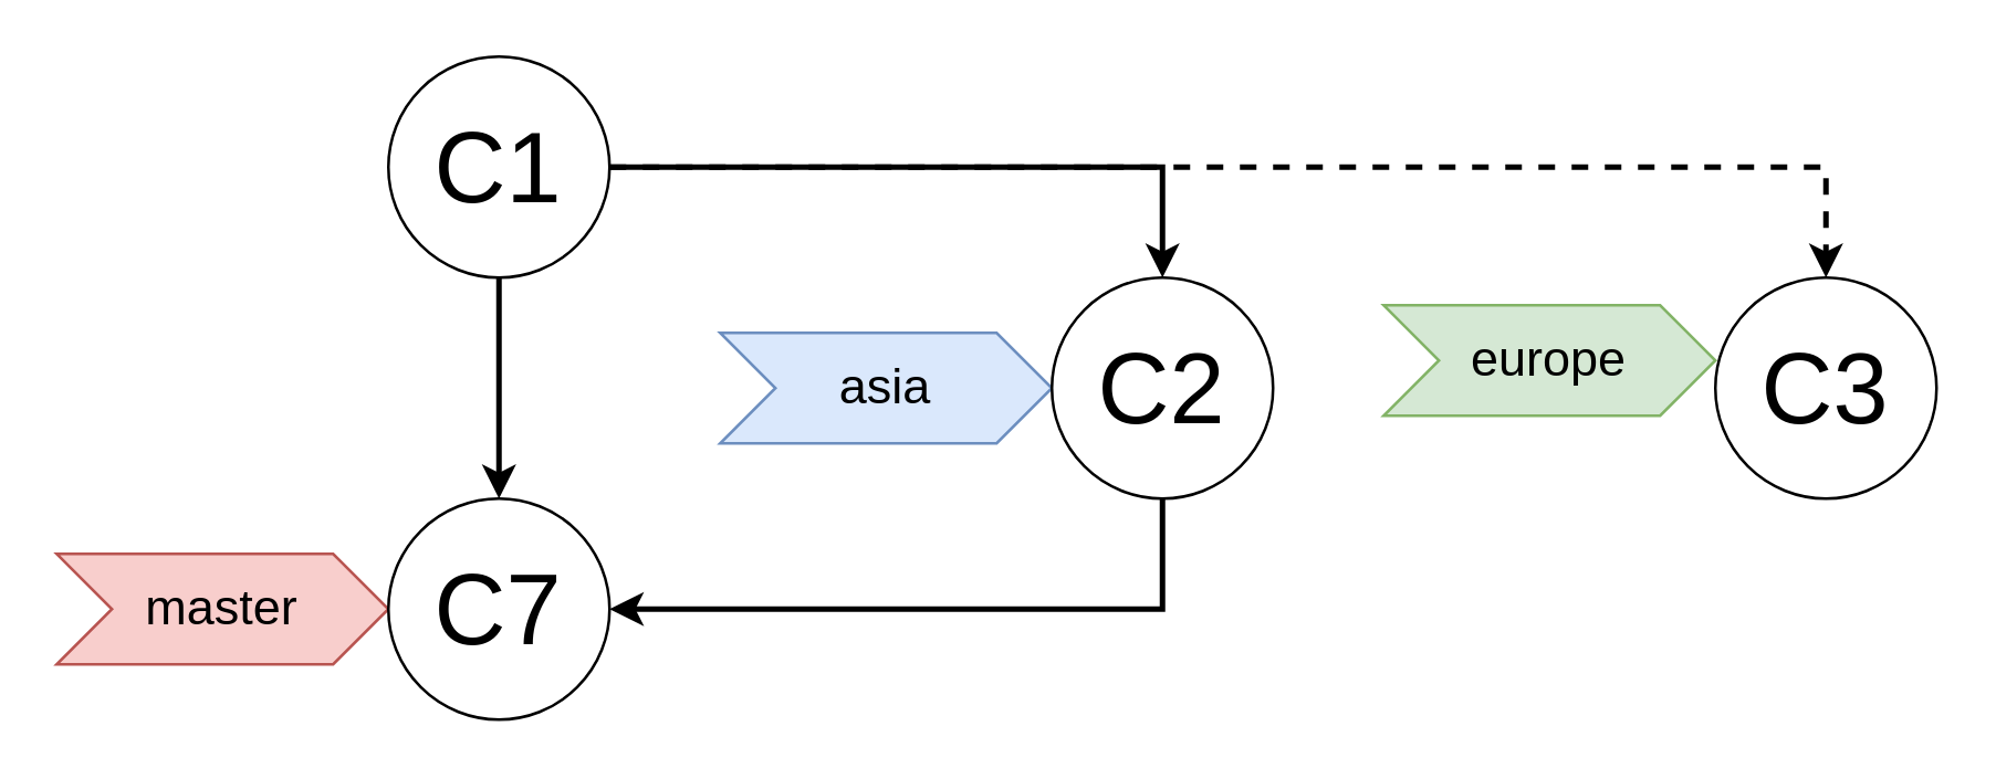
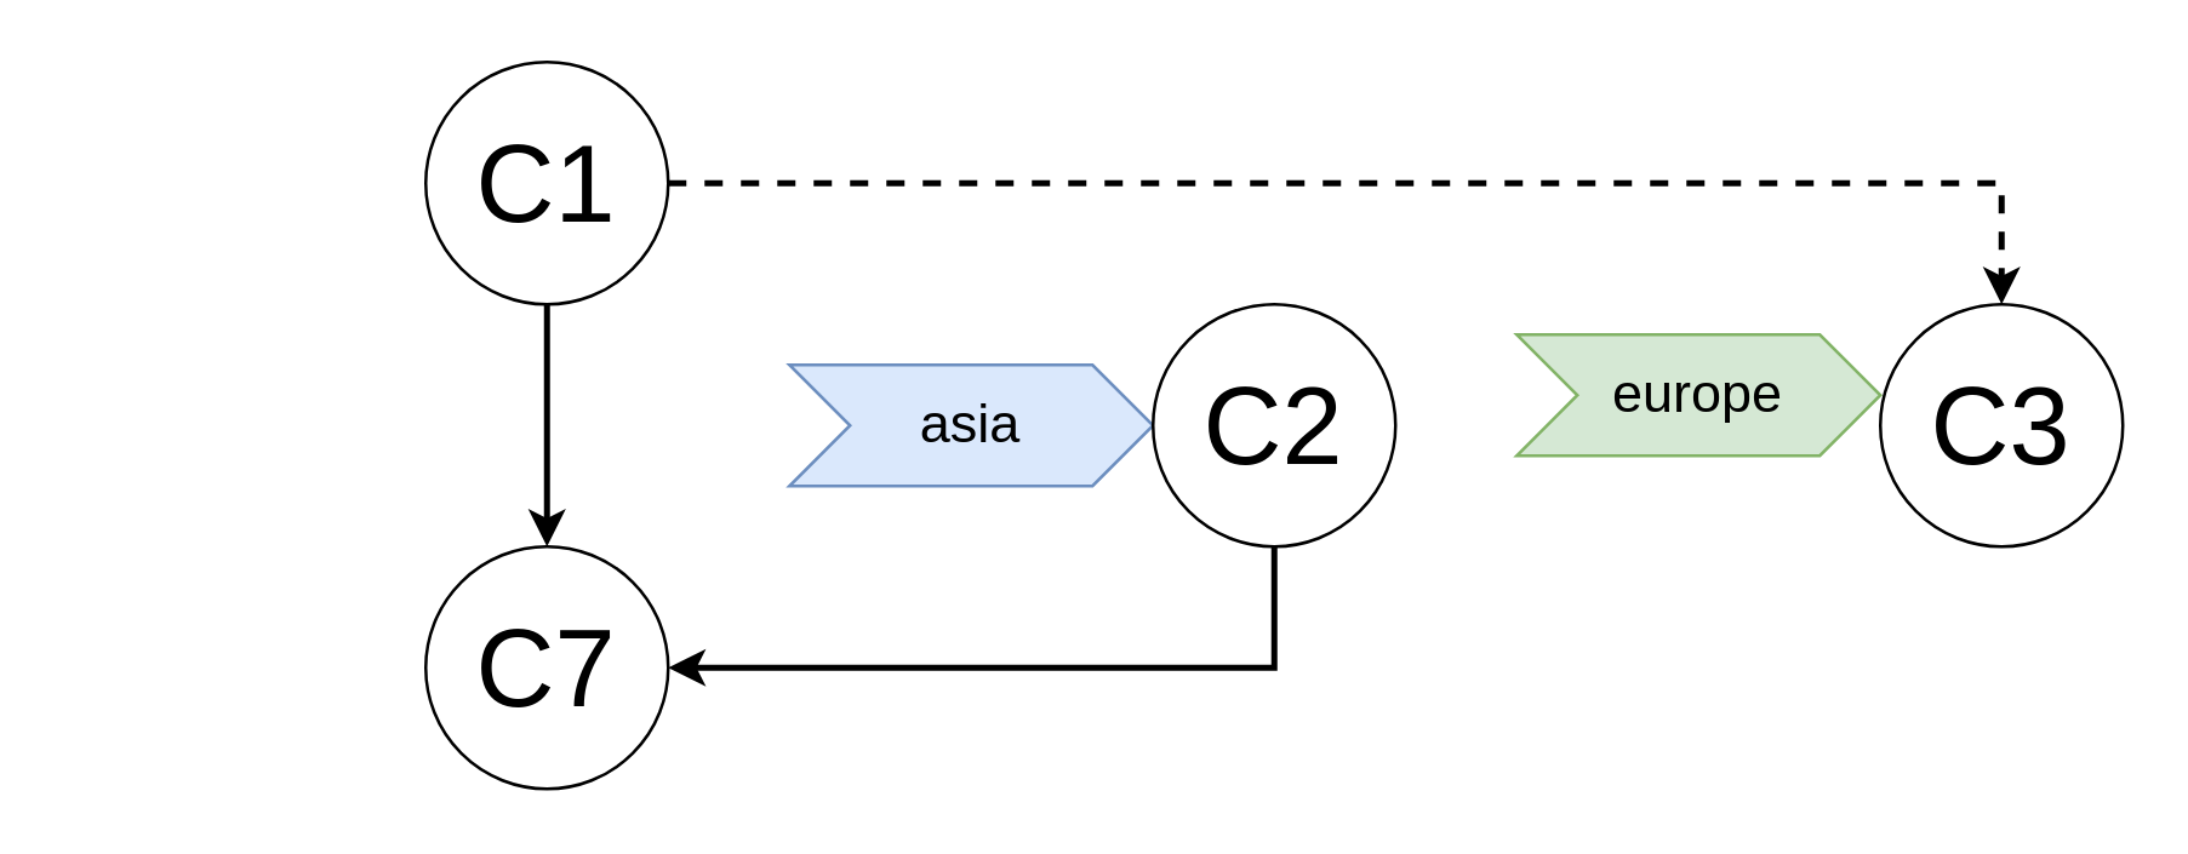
- <mxCell id="3" style="edgeStyle=orthogonalEdgeStyle;rounded=0;orthogonalLoop=1;jettySize=auto;html=1;entryX=0.5;entryY=0;entryDx=0;entryDy=0;strokeWidth=2;" edge="1" parent="1" source="5" target="10"><mxGeometry relative="1" as="geometry"><Array as="points"><mxPoint x="180" y="60" /><mxPoint x="260" y="60" /></Array></mxGeometry></mxCell>
- <mxCell id="7" value="&lt;font style=&quot;font-size: 18px&quot;&gt;master&lt;/font&gt;" style="shape=step;perimeter=stepPerimeter;whiteSpace=wrap;html=1;fixedSize=1;fillColor=#f8cecc;strokeColor=#b85450;" parent="1" vertex="1"><mxGeometry x="20" y="200" width="120" height="40" as="geometry" /></mxCell>
